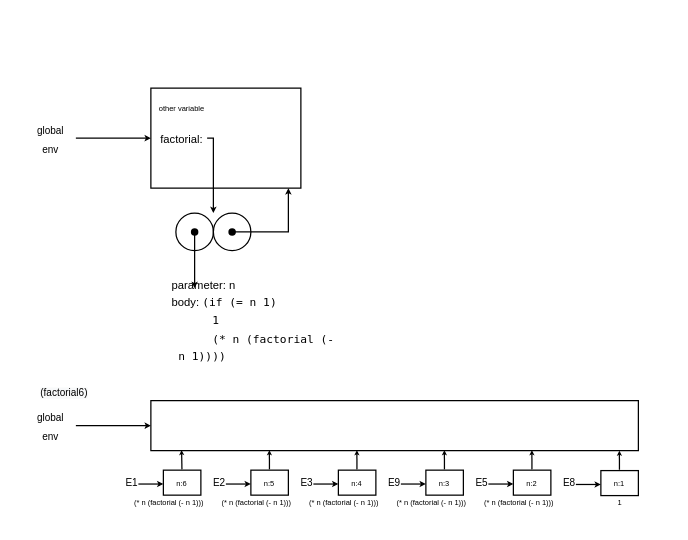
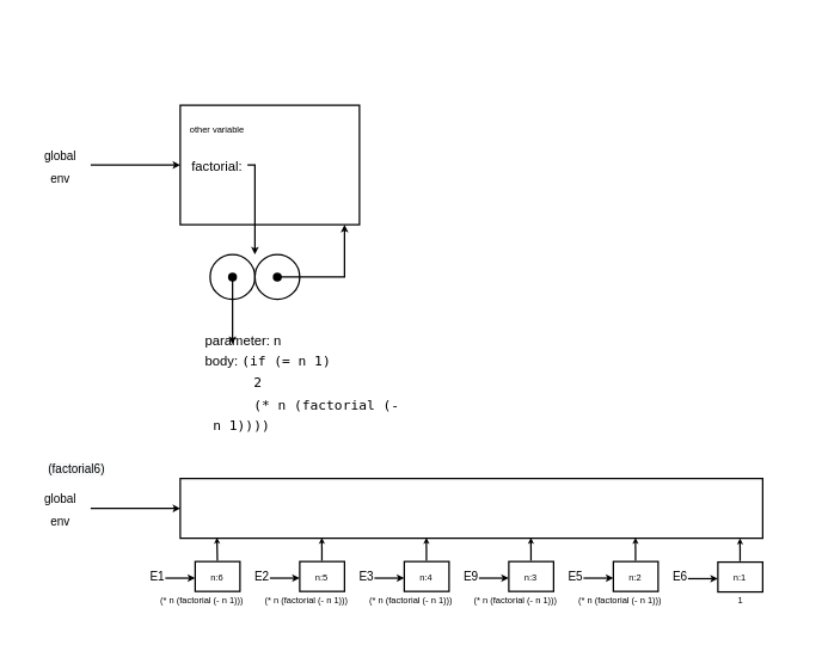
- <mxCell id="13" value="&lt;font style=&quot;font-size: 9px&quot;&gt;parameter: n&lt;br&gt;body:&amp;nbsp;&lt;span style=&quot;font-family: monospace ; background-color: rgb(255 , 255 , 255)&quot;&gt;(if&amp;nbsp;(=&amp;nbsp;n&amp;nbsp;1)&lt;/span&gt;&lt;br style=&quot;font-family: monospace&quot;&gt;&lt;span style=&quot;font-family: monospace ; background-color: rgb(255 , 255 , 255)&quot;&gt;&amp;nbsp;&amp;nbsp;&amp;nbsp;&amp;nbsp;&amp;nbsp;&amp;nbsp;1&lt;/span&gt;&lt;br style=&quot;font-family: monospace&quot;&gt;&lt;span style=&quot;font-family: monospace ; background-color: rgb(255 , 255 , 255)&quot;&gt;&amp;nbsp;&amp;nbsp;&amp;nbsp;&amp;nbsp;&amp;nbsp;&amp;nbsp;(*&amp;nbsp;n&amp;nbsp;(factorial&amp;nbsp;(-&amp;nbsp;n&amp;nbsp;1))))&lt;/span&gt;&lt;/font&gt;" style="text;html=1;strokeColor=none;fillColor=none;align=left;verticalAlign=middle;whiteSpace=wrap;rounded=0;" vertex="1" parent="1"><mxGeometry x="135" y="210" width="165" height="90" as="geometry" /></mxCell>
+ <mxCell id="13" value="&lt;font style=&quot;font-size: 9px&quot;&gt;parameter: n&lt;br&gt;body:&amp;nbsp;&lt;span style=&quot;font-family: monospace ; background-color: rgb(255 , 255 , 255)&quot;&gt;(if&amp;nbsp;(=&amp;nbsp;n&amp;nbsp;1)&lt;/span&gt;&lt;br style=&quot;font-family: monospace&quot;&gt;&lt;span style=&quot;font-family: monospace ; background-color: rgb(255 , 255 , 255)&quot;&gt;&amp;nbsp;&amp;nbsp;&amp;nbsp;&amp;nbsp;&amp;nbsp;&amp;nbsp;2&lt;/span&gt;&lt;br style=&quot;font-family: monospace&quot;&gt;&lt;span style=&quot;font-family: monospace ; background-color: rgb(255 , 255 , 255)&quot;&gt;&amp;nbsp;&amp;nbsp;&amp;nbsp;&amp;nbsp;&amp;nbsp;&amp;nbsp;(*&amp;nbsp;n&amp;nbsp;(factorial&amp;nbsp;(-&amp;nbsp;n&amp;nbsp;1))))&lt;/span&gt;&lt;/font&gt;" style="text;html=1;strokeColor=none;fillColor=none;align=left;verticalAlign=middle;whiteSpace=wrap;rounded=0;" vertex="1" parent="1"><mxGeometry x="135" y="210" width="165" height="90" as="geometry" /></mxCell>
- <mxCell id="48" value="&lt;font style=&quot;font-size: 8px&quot;&gt;E8&lt;/font&gt;" style="text;html=1;strokeColor=none;fillColor=none;align=center;verticalAlign=middle;whiteSpace=wrap;rounded=0;" vertex="1" parent="1"><mxGeometry x="450" y="374.72" width="10" height="21.25" as="geometry" /></mxCell>
+ <mxCell id="48" value="&lt;font style=&quot;font-size: 8px&quot;&gt;E6&lt;/font&gt;" style="text;html=1;strokeColor=none;fillColor=none;align=center;verticalAlign=middle;whiteSpace=wrap;rounded=0;" vertex="1" parent="1"><mxGeometry x="450" y="374.72" width="10" height="21.25" as="geometry" /></mxCell>
